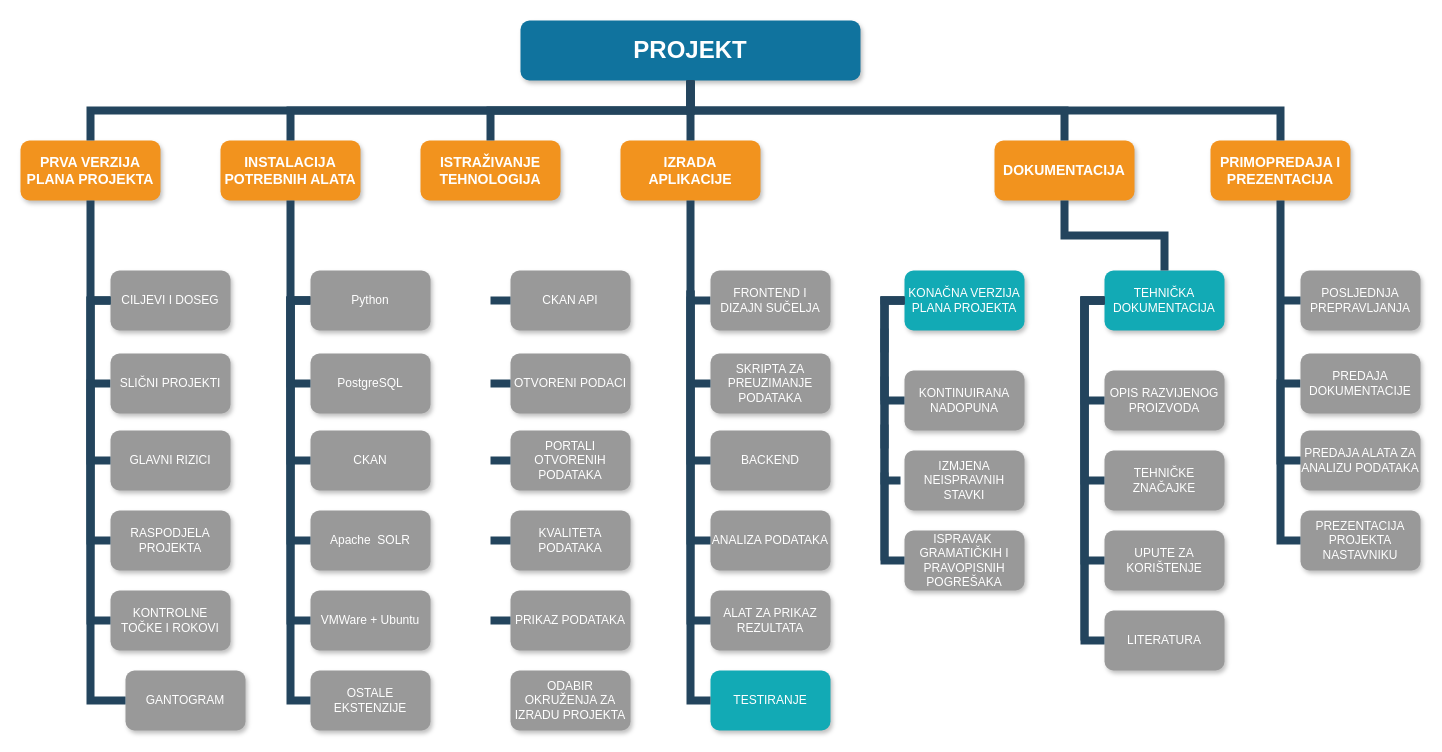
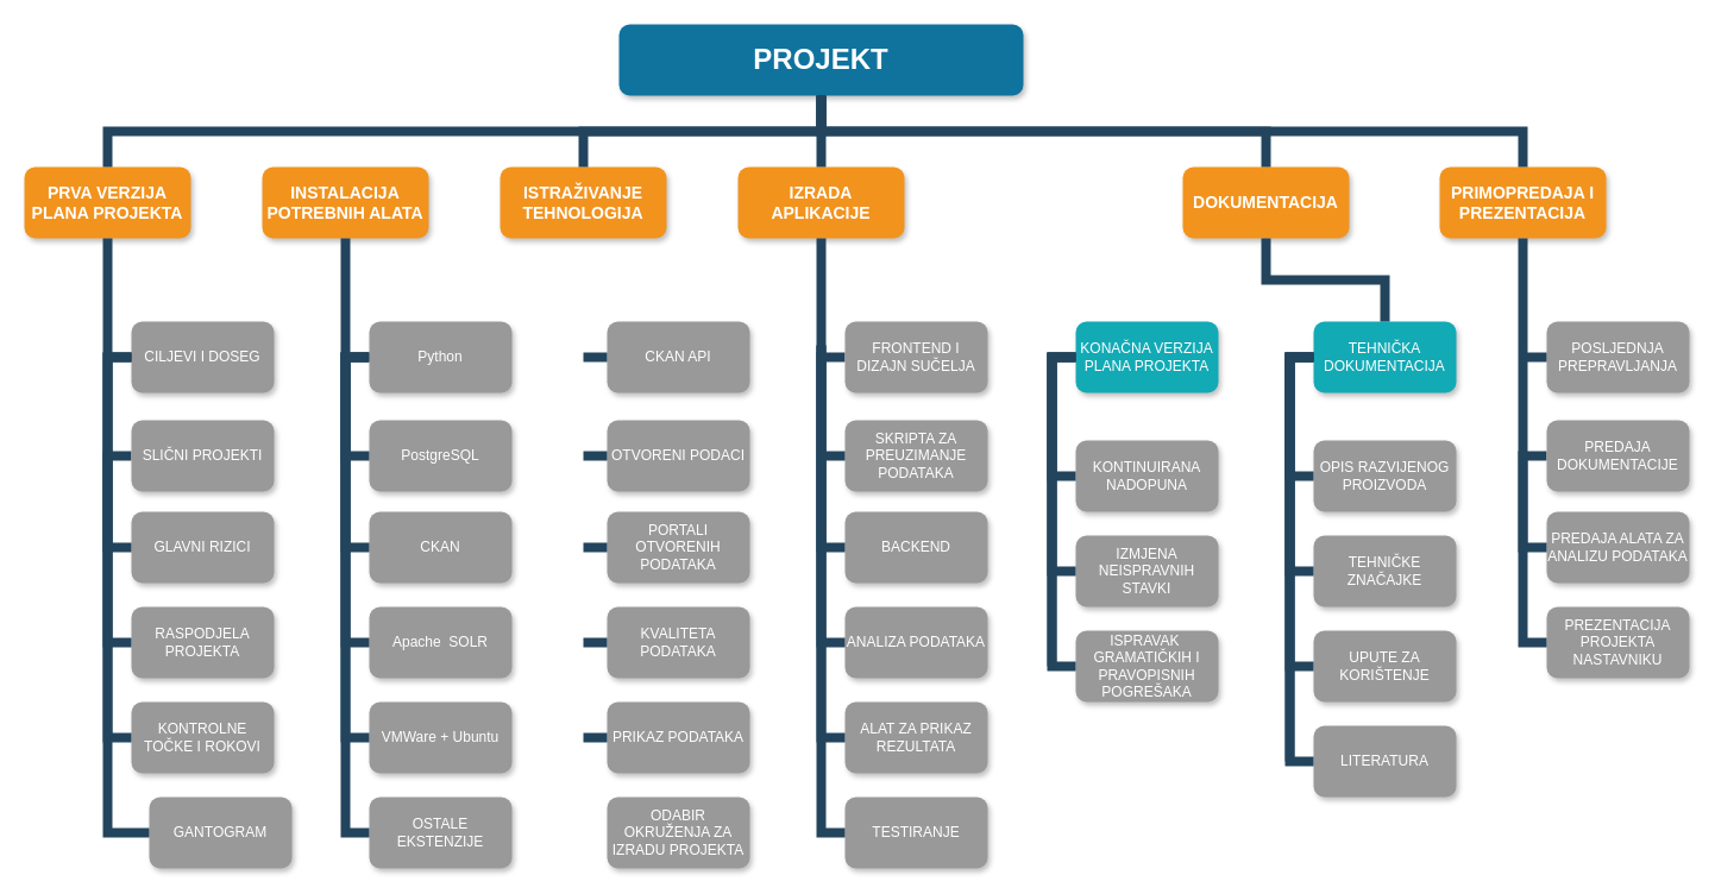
- <mxCell id="63" value="" style="edgeStyle=elbowEdgeStyle;elbow=vertical;rounded=0;fontColor=#000000;endArrow=none;endFill=0;strokeWidth=8;strokeColor=#23445D;" parent="1" source="2" target="4" edge="1"><mxGeometry width="100" height="100" relative="1" as="geometry"><mxPoint x="20" y="120" as="sourcePoint" /><mxPoint x="120" y="20" as="targetPoint" /></mxGeometry></mxCell>
- <mxCell id="53" value="" style="edgeStyle=elbowEdgeStyle;elbow=horizontal;rounded=0;fontColor=#000000;endArrow=none;endFill=0;strokeWidth=8;strokeColor=#23445D;dashed=1;" parent="1" source="43" target="46" edge="1"><mxGeometry width="100" height="100" relative="1" as="geometry"><mxPoint x="894" y="300" as="sourcePoint" /><mxPoint x="894" y="480" as="targetPoint" /><Array as="points"><mxPoint x="884" y="390" /></Array></mxGeometry></mxCell>
+ <mxCell id="53" value="" style="edgeStyle=elbowEdgeStyle;elbow=horizontal;rounded=0;fontColor=#000000;endArrow=none;endFill=0;strokeWidth=8;strokeColor=#23445D;" parent="1" source="43" target="46" edge="1"><mxGeometry width="100" height="100" relative="1" as="geometry"><mxPoint x="894" y="300" as="sourcePoint" /><mxPoint x="894" y="480" as="targetPoint" /><Array as="points"><mxPoint x="884" y="390" /></Array></mxGeometry></mxCell>
- <mxCell id="38" value="TESTIRANJE" style="whiteSpace=wrap;rounded=1;fillColor=#12aab5;strokeColor=none;shadow=1;fontColor=#FFFFFF;fontStyle=0;" parent="1" vertex="1"><mxGeometry x="710" y="670" width="120" height="60" as="geometry" /></mxCell>
+ <mxCell id="38" value="TESTIRANJE" style="whiteSpace=wrap;rounded=1;fillColor=#999999;strokeColor=none;shadow=1;fontColor=#FFFFFF;fontStyle=0" parent="1" vertex="1"><mxGeometry x="710" y="670" width="120" height="60" as="geometry" /></mxCell>
